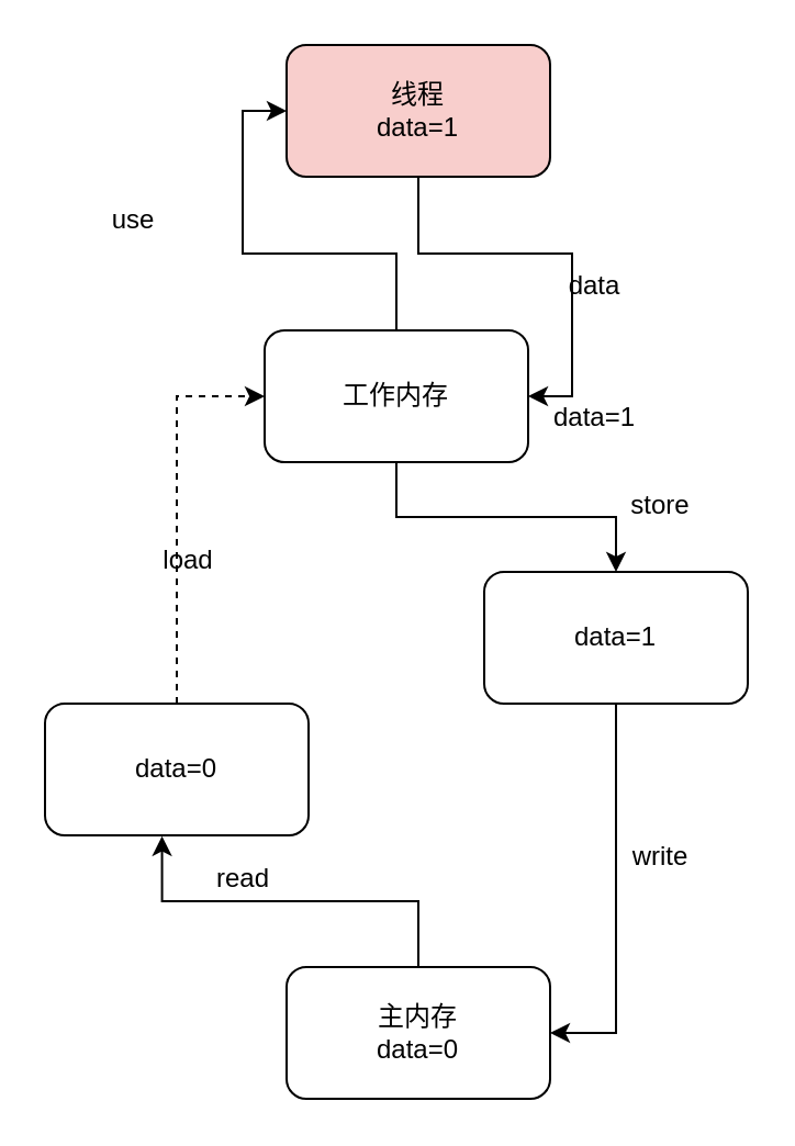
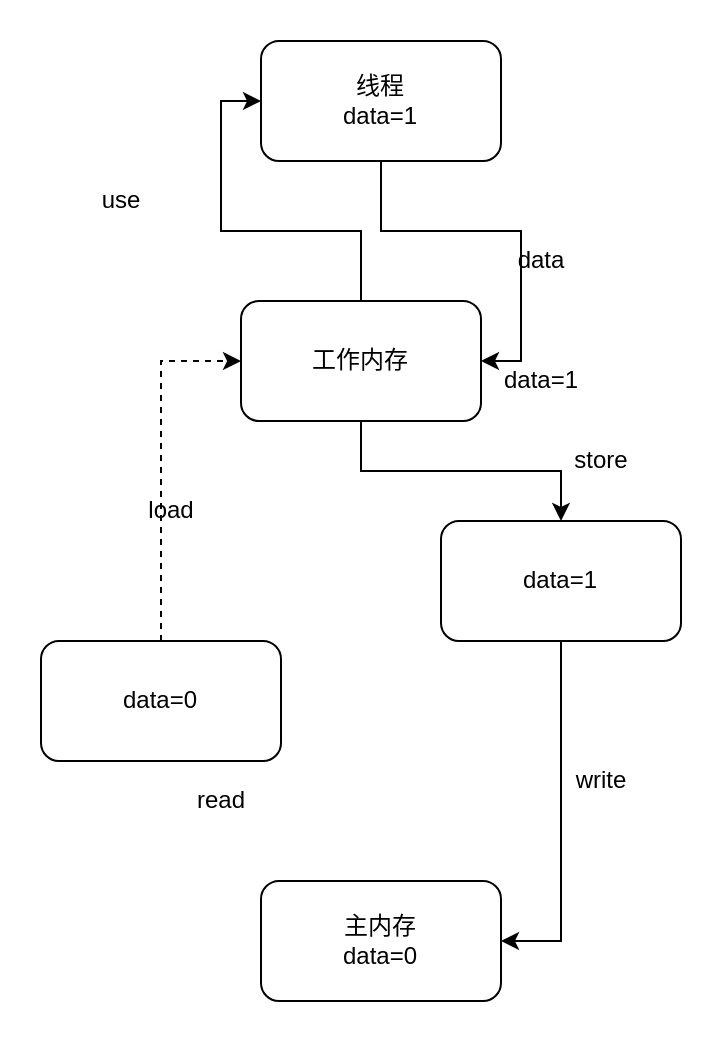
- <mxCell id="3" value="线程&lt;br&gt;data=1" style="rounded=1;whiteSpace=wrap;html=1;fillColor=#f8cecc;" vertex="1" parent="1"><mxGeometry x="130" y="20" width="120" height="60" as="geometry" /></mxCell>
+ <mxCell id="3" value="线程&lt;br&gt;data=1" style="rounded=1;whiteSpace=wrap;html=1;" vertex="1" parent="1"><mxGeometry x="130" y="20" width="120" height="60" as="geometry" /></mxCell>
- <mxCell id="9" style="edgeStyle=orthogonalEdgeStyle;rounded=0;orthogonalLoop=1;jettySize=auto;html=1;entryX=0.444;entryY=1.006;entryDx=0;entryDy=0;entryPerimeter=0;" edge="1" parent="1" source="10" target="5"><mxGeometry relative="1" as="geometry" /></mxCell>
